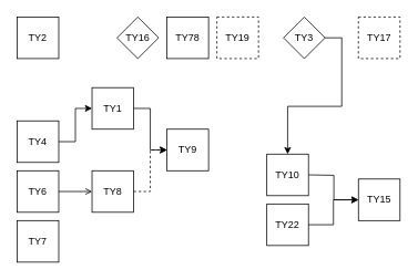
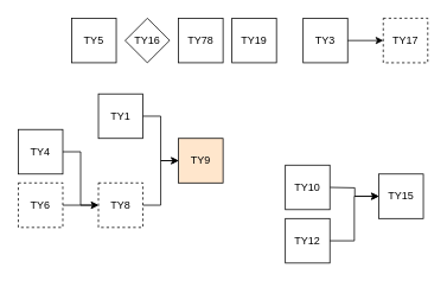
- <mxCell id="25" value="TY2" style="rounded=0;whiteSpace=wrap;html=1;" vertex="1" parent="24"><mxGeometry width="50" height="50" as="geometry" /></mxCell>
+ <mxCell id="26" value="TY5" style="rounded=0;whiteSpace=wrap;html=1;" vertex="1" parent="24"><mxGeometry x="60" width="50" height="50" as="geometry" /></mxCell>
- <mxCell id="29" value="TY19" style="rounded=0;whiteSpace=wrap;html=1;dashed=1;" vertex="1" parent="24"><mxGeometry x="240" width="50" height="50" as="geometry" /></mxCell>
+ <mxCell id="29" value="TY19" style="rounded=0;whiteSpace=wrap;html=1;" vertex="1" parent="24"><mxGeometry x="240" width="50" height="50" as="geometry" /></mxCell>
- <mxCell id="21" value="TY3" style="rhombus;whiteSpace=wrap;html=1;" vertex="1" parent="20"><mxGeometry width="50" height="50" as="geometry" /></mxCell>
+ <mxCell id="21" value="TY3" style="rounded=0;whiteSpace=wrap;html=1;" vertex="1" parent="20"><mxGeometry width="50" height="50" as="geometry" /></mxCell>
- <mxCell id="23" style="edgeStyle=orthogonalEdgeStyle;rounded=0;orthogonalLoop=1;jettySize=auto;html=1;exitX=1;exitY=0.5;exitDx=0;exitDy=0;" edge="1" parent="20" source="21" target="4"><mxGeometry relative="1" as="geometry" /></mxCell>
+ <mxCell id="23" style="edgeStyle=orthogonalEdgeStyle;rounded=0;orthogonalLoop=1;jettySize=auto;html=1;exitX=1;exitY=0.5;exitDx=0;exitDy=0;entryX=0;entryY=0.5;entryDx=0;entryDy=0;" edge="1" parent="20" source="21" target="22"><mxGeometry relative="1" as="geometry" /></mxCell>
- <mxCell id="17" style="edgeStyle=orthogonalEdgeStyle;rounded=0;orthogonalLoop=1;jettySize=auto;html=1;exitX=1;exitY=0.5;exitDx=0;exitDy=0;" edge="1" parent="12" source="13" target="9"><mxGeometry relative="1" as="geometry" /></mxCell>
+ <mxCell id="17" style="edgeStyle=orthogonalEdgeStyle;rounded=0;orthogonalLoop=1;jettySize=auto;html=1;exitX=1;exitY=0.5;exitDx=0;exitDy=0;entryX=0;entryY=0.5;entryDx=0;entryDy=0;" edge="1" parent="12" source="13" target="16"><mxGeometry relative="1" as="geometry" /></mxCell>
- <mxCell id="11" style="edgeStyle=orthogonalEdgeStyle;rounded=0;orthogonalLoop=1;jettySize=auto;html=1;exitX=1;exitY=0.5;exitDx=0;exitDy=0;entryX=0;entryY=0.5;entryDx=0;entryDy=0;" edge="1" parent="8" source="9" target="10"><mxGeometry relative="1" as="geometry" /></mxCell>
+ <mxCell id="11" style="edgeStyle=orthogonalEdgeStyle;rounded=0;orthogonalLoop=1;jettySize=auto;html=1;exitX=1;exitY=0.5;exitDx=0;exitDy=0;entryX=0;entryY=0.5;entryDx=0;entryDy=0;endArrow=open;" edge="1" parent="8" source="9" target="10"><mxGeometry relative="1" as="geometry" /></mxCell>
- <mxCell id="10" value="TY9" style="rounded=0;whiteSpace=wrap;html=1;" vertex="1" parent="8"><mxGeometry x="180" y="50" width="50" height="50" as="geometry" /></mxCell>
+ <mxCell id="10" value="TY9" style="rounded=0;whiteSpace=wrap;html=1;fillColor=#ffe6cc;" vertex="1" parent="8"><mxGeometry x="180" y="50" width="50" height="50" as="geometry" /></mxCell>
- <mxCell id="19" style="edgeStyle=orthogonalEdgeStyle;rounded=0;orthogonalLoop=1;jettySize=auto;html=1;exitX=1;exitY=0.5;exitDx=0;exitDy=0;entryX=0;entryY=0.5;entryDx=0;entryDy=0;dashed=1;" edge="1" parent="8" source="16" target="10"><mxGeometry relative="1" as="geometry" /></mxCell>
+ <mxCell id="19" style="edgeStyle=orthogonalEdgeStyle;rounded=0;orthogonalLoop=1;jettySize=auto;html=1;exitX=1;exitY=0.5;exitDx=0;exitDy=0;entryX=0;entryY=0.5;entryDx=0;entryDy=0;" edge="1" parent="8" source="16" target="10"><mxGeometry relative="1" as="geometry" /></mxCell>
- <mxCell id="14" value="TY6" style="rounded=0;whiteSpace=wrap;html=1;" vertex="1" parent="12"><mxGeometry y="60" width="50" height="50" as="geometry" /></mxCell>
+ <mxCell id="14" value="TY6" style="rounded=0;whiteSpace=wrap;html=1;dashed=1;" vertex="1" parent="12"><mxGeometry y="60" width="50" height="50" as="geometry" /></mxCell>
- <mxCell id="16" value="TY8" style="rounded=0;whiteSpace=wrap;html=1;" vertex="1" parent="12"><mxGeometry x="90" y="60" width="50" height="50" as="geometry" /></mxCell>
+ <mxCell id="16" value="TY8" style="rounded=0;whiteSpace=wrap;html=1;dashed=1;" vertex="1" parent="12"><mxGeometry x="90" y="60" width="50" height="50" as="geometry" /></mxCell>
- <mxCell id="6" value="TY15" style="rounded=0;whiteSpace=wrap;html=1;" vertex="1" parent="2"><mxGeometry x="110" y="100" width="50" height="50" as="geometry" /></mxCell>
+ <mxCell id="6" value="TY15" style="rounded=0;whiteSpace=wrap;html=1;" vertex="1" parent="2"><mxGeometry x="105" y="80" width="50" height="50" as="geometry" /></mxCell>
- <mxCell id="5" value="TY22" style="rounded=0;whiteSpace=wrap;html=1;" vertex="1" parent="2"><mxGeometry y="130" width="50" height="50" as="geometry" /></mxCell>
+ <mxCell id="5" value="TY12" style="rounded=0;whiteSpace=wrap;html=1;" vertex="1" parent="2"><mxGeometry y="130" width="50" height="50" as="geometry" /></mxCell>
- <mxCell id="15" value="TY7" style="rounded=0;whiteSpace=wrap;html=1;" vertex="1" parent="12"><mxGeometry y="120" width="50" height="50" as="geometry" /></mxCell>
